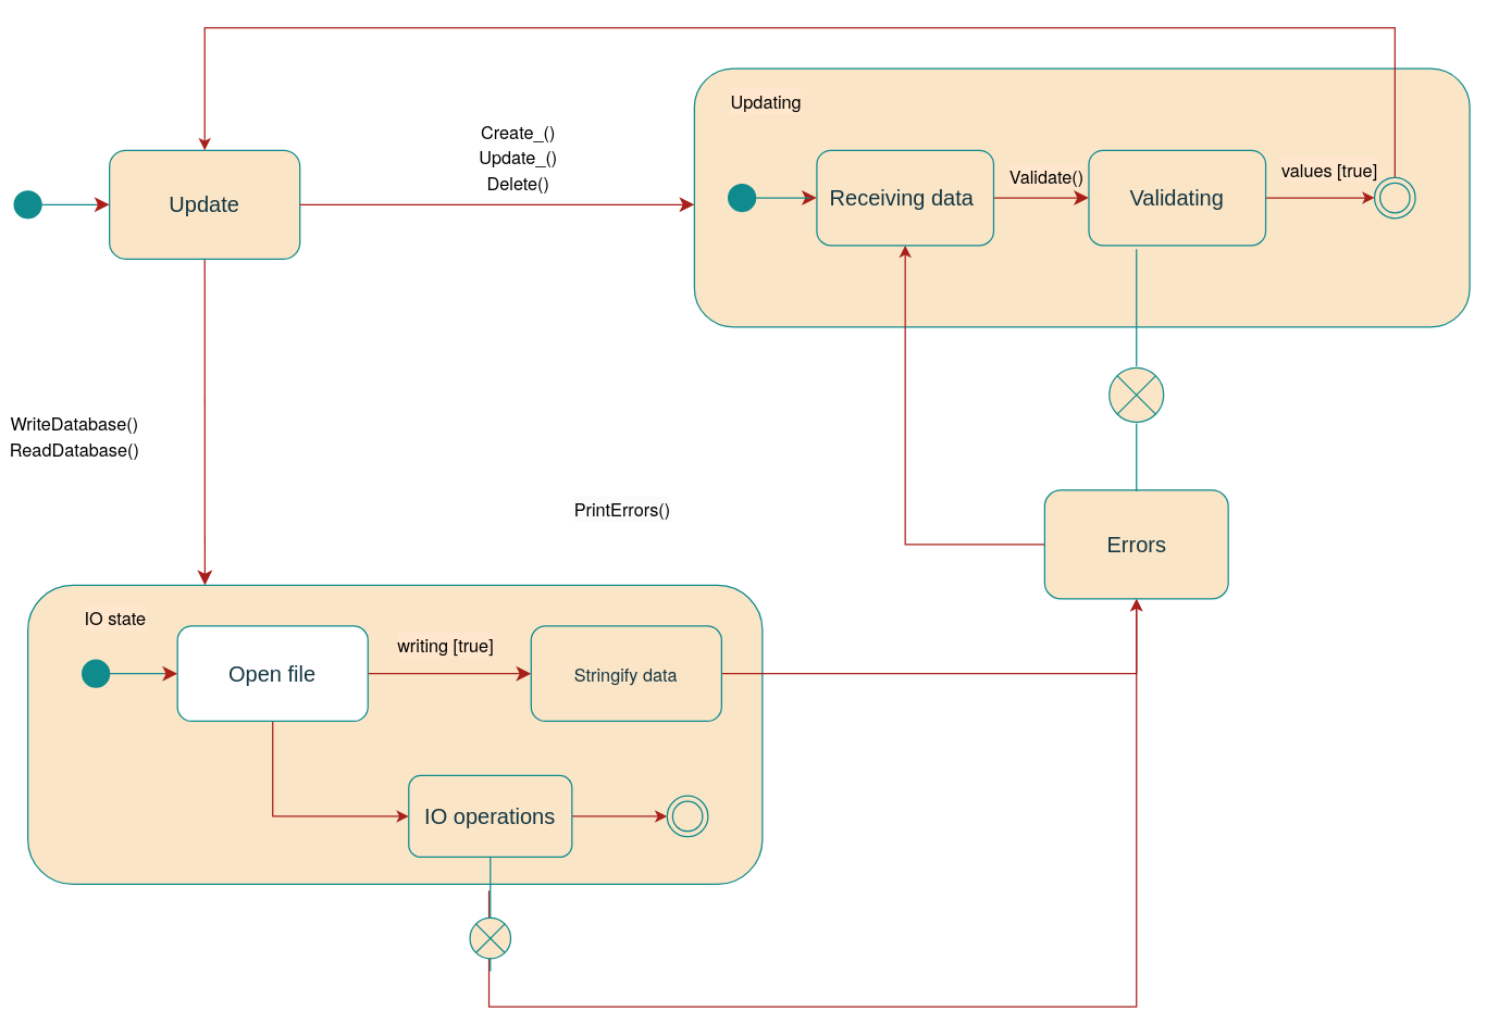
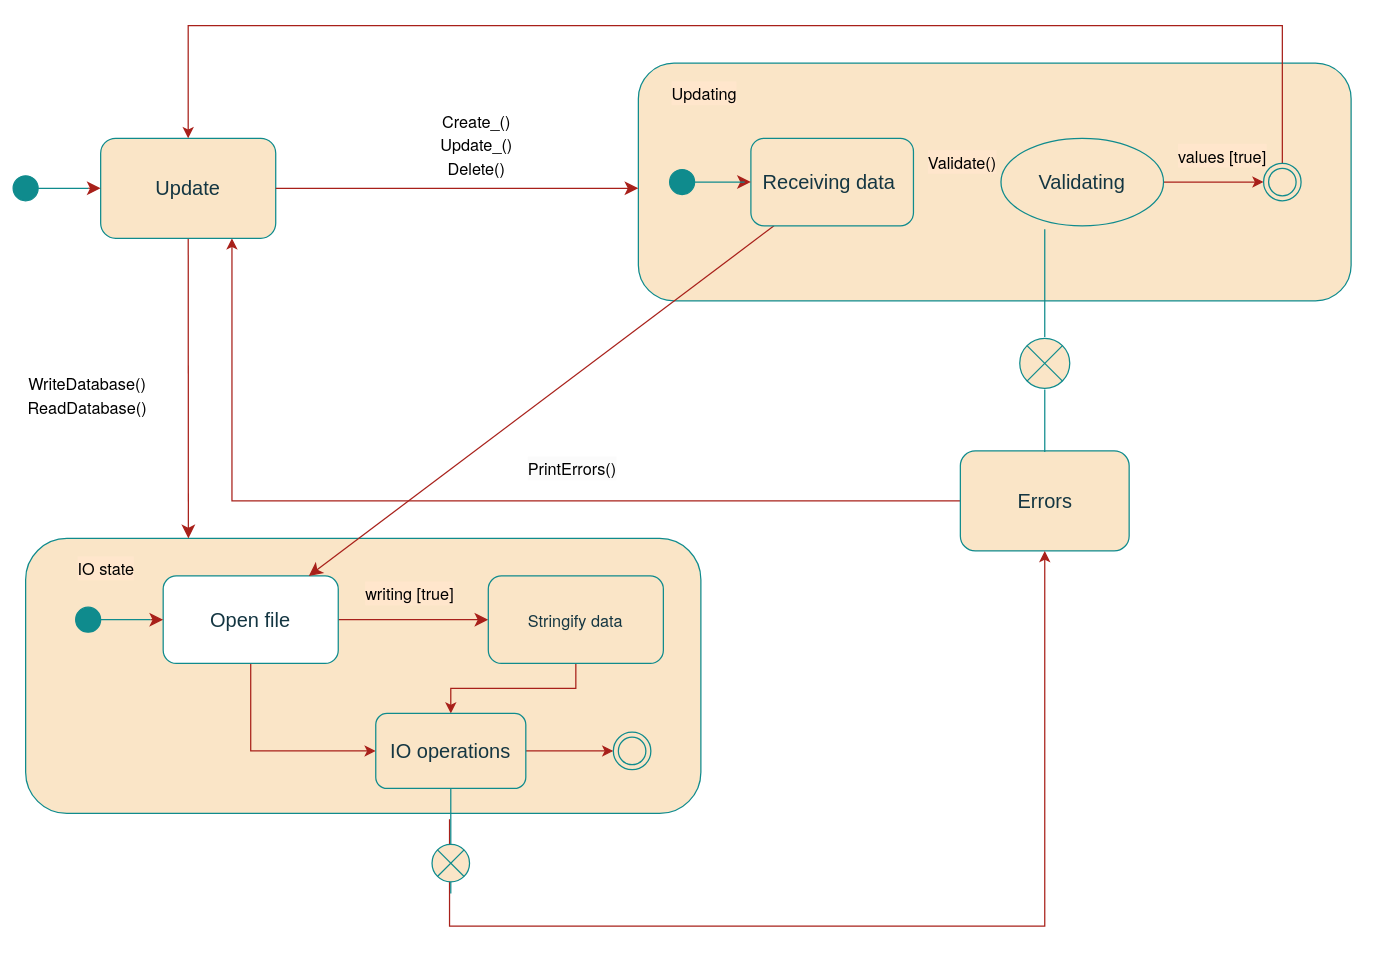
- <mxCell id="11" style="edgeStyle=none;curved=1;rounded=0;orthogonalLoop=1;jettySize=auto;html=1;entryX=0;entryY=0.5;entryDx=0;entryDy=0;fontSize=12;startSize=8;endSize=8;labelBackgroundColor=none;strokeColor=#A8201A;fontColor=default;" parent="1" source="12" target="10" edge="1"><mxGeometry relative="1" as="geometry" /></mxCell>
+ <mxCell id="11" style="edgeStyle=none;curved=1;rounded=0;orthogonalLoop=1;jettySize=auto;html=1;fontSize=12;startSize=8;endSize=8;labelBackgroundColor=none;strokeColor=#A8201A;fontColor=default;" parent="1" source="12" target="6" edge="1"><mxGeometry relative="1" as="geometry" /></mxCell>
- <mxCell id="10" value="Validating" style="rounded=1;whiteSpace=wrap;html=1;fontSize=16;labelBackgroundColor=none;fillColor=#FAE5C7;strokeColor=#0F8B8D;fontColor=#143642;" parent="1" vertex="1"><mxGeometry x="800" y="110" width="130" height="70" as="geometry" /></mxCell>
+ <mxCell id="10" value="Validating" style="ellipse;whiteSpace=wrap;html=1;fontSize=16;labelBackgroundColor=none;fillColor=#FAE5C7;strokeColor=#0F8B8D;fontColor=#143642;" parent="1" vertex="1"><mxGeometry x="800" y="110" width="130" height="70" as="geometry" /></mxCell>
- <mxCell id="13" style="edgeStyle=orthogonalEdgeStyle;rounded=0;orthogonalLoop=1;jettySize=auto;html=1;labelBackgroundColor=none;strokeColor=#A8201A;fontColor=default;" parent="1" source="14" target="12" edge="1"><mxGeometry relative="1" as="geometry" /></mxCell>
+ <mxCell id="13" style="edgeStyle=orthogonalEdgeStyle;rounded=0;orthogonalLoop=1;jettySize=auto;html=1;entryX=0.75;entryY=1;entryDx=0;entryDy=0;labelBackgroundColor=none;strokeColor=#A8201A;fontColor=default;" parent="1" source="14" target="16" edge="1"><mxGeometry relative="1" as="geometry" /></mxCell>
- <mxCell id="36" value="&lt;p style=&quot;border-color: var(--border-color); caret-color: rgb(0, 0, 0); color: rgb(0, 0, 0); font-style: normal; font-variant-caps: normal; font-weight: 400; letter-spacing: normal; text-align: center; text-indent: 0px; text-transform: none; word-spacing: 0px; -webkit-text-stroke-width: 0px; text-decoration: none; margin: 0px; font-stretch: normal; font-size: 13px; line-height: normal; font-family: &amp;quot;Helvetica Neue&amp;quot;;&quot;&gt;WriteDatabase()&lt;/p&gt;&lt;p style=&quot;border-color: var(--border-color); caret-color: rgb(0, 0, 0); color: rgb(0, 0, 0); font-style: normal; font-variant-caps: normal; font-weight: 400; letter-spacing: normal; text-align: center; text-indent: 0px; text-transform: none; word-spacing: 0px; -webkit-text-stroke-width: 0px; text-decoration: none; margin: 0px; font-stretch: normal; font-size: 13px; line-height: normal; font-family: &amp;quot;Helvetica Neue&amp;quot;;&quot;&gt;ReadDatabase()&lt;/p&gt;&lt;br class=&quot;Apple-interchange-newline&quot;&gt;" style="text;whiteSpace=wrap;html=1;labelBackgroundColor=none;fontColor=#143642;" parent="1" vertex="1"><mxGeometry x="5" y="295" width="110" height="40" as="geometry" /></mxCell>
+ <mxCell id="36" value="&lt;p style=&quot;border-color: var(--border-color); caret-color: rgb(0, 0, 0); color: rgb(0, 0, 0); font-style: normal; font-variant-caps: normal; font-weight: 400; letter-spacing: normal; text-align: center; text-indent: 0px; text-transform: none; word-spacing: 0px; -webkit-text-stroke-width: 0px; text-decoration: none; margin: 0px; font-stretch: normal; font-size: 13px; line-height: normal; font-family: &amp;quot;Helvetica Neue&amp;quot;;&quot;&gt;WriteDatabase()&lt;/p&gt;&lt;p style=&quot;border-color: var(--border-color); caret-color: rgb(0, 0, 0); color: rgb(0, 0, 0); font-style: normal; font-variant-caps: normal; font-weight: 400; letter-spacing: normal; text-align: center; text-indent: 0px; text-transform: none; word-spacing: 0px; -webkit-text-stroke-width: 0px; text-decoration: none; margin: 0px; font-stretch: normal; font-size: 13px; line-height: normal; font-family: &amp;quot;Helvetica Neue&amp;quot;;&quot;&gt;ReadDatabase()&lt;/p&gt;&lt;br class=&quot;Apple-interchange-newline&quot;&gt;" style="text;whiteSpace=wrap;html=1;labelBackgroundColor=none;fontColor=#143642;" parent="1" vertex="1"><mxGeometry x="20" y="290" width="110" height="40" as="geometry" /></mxCell>
- <mxCell id="7" style="edgeStyle=orthogonalEdgeStyle;rounded=0;orthogonalLoop=1;jettySize=auto;html=1;labelBackgroundColor=none;strokeColor=#A8201A;fontColor=default;" parent="1" source="8" target="14" edge="1"><mxGeometry relative="1" as="geometry" /></mxCell>
+ <mxCell id="7" style="edgeStyle=orthogonalEdgeStyle;rounded=0;orthogonalLoop=1;jettySize=auto;html=1;labelBackgroundColor=none;strokeColor=#A8201A;fontColor=default;" parent="1" source="8" target="33" edge="1"><mxGeometry relative="1" as="geometry" /></mxCell>
